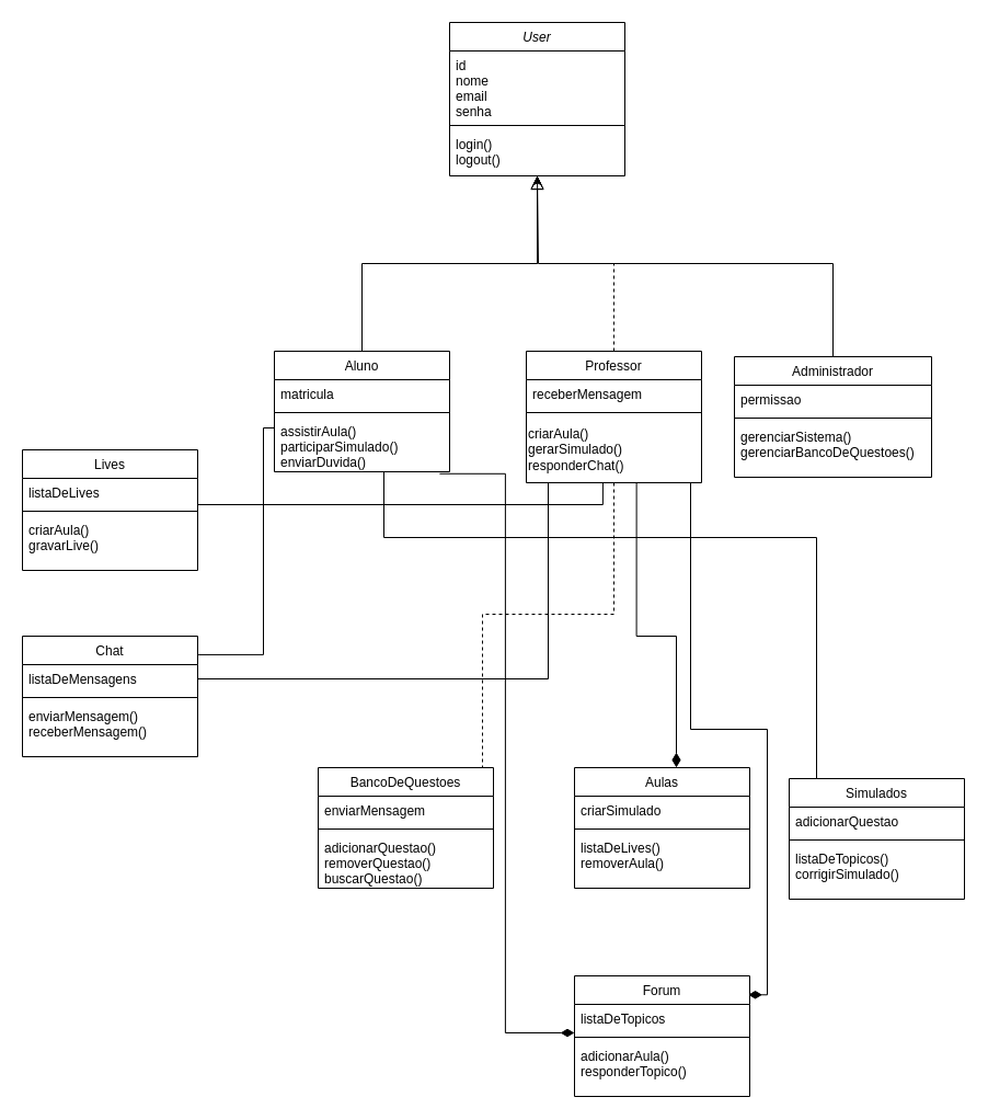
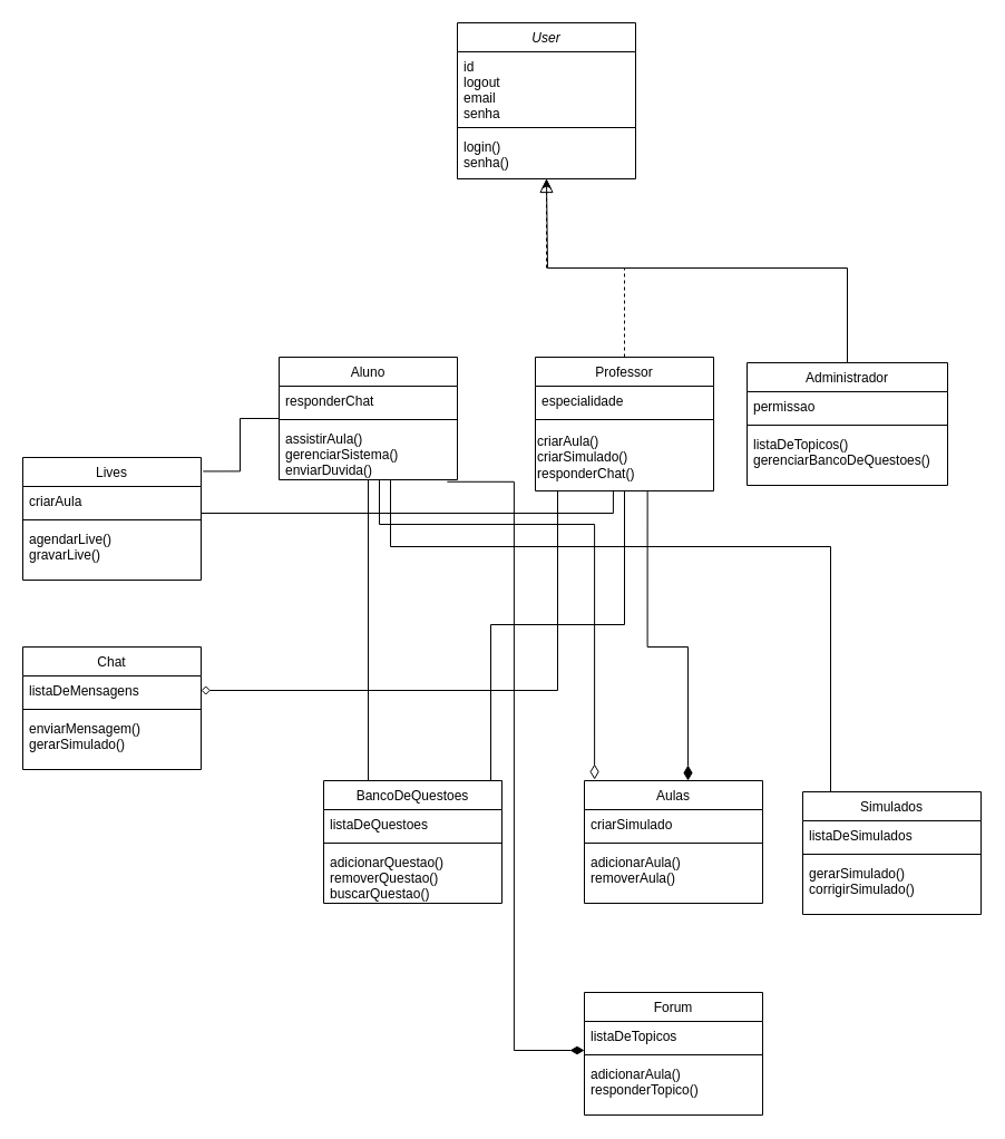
- <mxCell id="3" value="id&#10;nome&#10;email&#10;senha" style="text;align=left;verticalAlign=top;spacingLeft=4;spacingRight=4;overflow=hidden;rotatable=0;points=[[0,0.5],[1,0.5]];portConstraint=eastwest;" parent="2" vertex="1"><mxGeometry y="26" width="160" height="64" as="geometry" /></mxCell>
+ <mxCell id="3" value="id&#10;logout&#10;email&#10;senha" style="text;align=left;verticalAlign=top;spacingLeft=4;spacingRight=4;overflow=hidden;rotatable=0;points=[[0,0.5],[1,0.5]];portConstraint=eastwest;" parent="2" vertex="1"><mxGeometry y="26" width="160" height="64" as="geometry" /></mxCell>
- <mxCell id="5" value="login()&#10;logout()" style="text;align=left;verticalAlign=top;spacingLeft=4;spacingRight=4;overflow=hidden;rotatable=0;points=[[0,0.5],[1,0.5]];portConstraint=eastwest;" parent="2" vertex="1"><mxGeometry y="98" width="160" height="42" as="geometry" /></mxCell>
+ <mxCell id="5" value="login()&#10;senha()" style="text;align=left;verticalAlign=top;spacingLeft=4;spacingRight=4;overflow=hidden;rotatable=0;points=[[0,0.5],[1,0.5]];portConstraint=eastwest;" parent="2" vertex="1"><mxGeometry y="98" width="160" height="42" as="geometry" /></mxCell>
- <mxCell id="11" value="" style="endArrow=block;endSize=10;endFill=0;shadow=0;strokeWidth=1;rounded=0;curved=0;edgeStyle=elbowEdgeStyle;elbow=vertical;" parent="1" source="7" target="2" edge="1"><mxGeometry width="160" relative="1" as="geometry"><mxPoint x="390" y="163" as="sourcePoint" /><mxPoint x="390" y="163" as="targetPoint" /></mxGeometry></mxCell>
- <mxCell id="8" value="matricula" style="text;align=left;verticalAlign=top;spacingLeft=4;spacingRight=4;overflow=hidden;rotatable=0;points=[[0,0.5],[1,0.5]];portConstraint=eastwest;" parent="7" vertex="1"><mxGeometry y="26" width="160" height="26" as="geometry" /></mxCell>
+ <mxCell id="8" value="responderChat" style="text;align=left;verticalAlign=top;spacingLeft=4;spacingRight=4;overflow=hidden;rotatable=0;points=[[0,0.5],[1,0.5]];portConstraint=eastwest;" parent="7" vertex="1"><mxGeometry y="26" width="160" height="26" as="geometry" /></mxCell>
- <mxCell id="14" value="receberMensagem" style="text;align=left;verticalAlign=top;spacingLeft=4;spacingRight=4;overflow=hidden;rotatable=0;points=[[0,0.5],[1,0.5]];portConstraint=eastwest;" parent="13" vertex="1"><mxGeometry y="26" width="160" height="26" as="geometry" /></mxCell>
+ <mxCell id="14" value="especialidade" style="text;align=left;verticalAlign=top;spacingLeft=4;spacingRight=4;overflow=hidden;rotatable=0;points=[[0,0.5],[1,0.5]];portConstraint=eastwest;" parent="13" vertex="1"><mxGeometry y="26" width="160" height="26" as="geometry" /></mxCell>
- <mxCell id="10" value="assistirAula()&#10;participarSimulado()&#10;enviarDuvida()" style="text;align=left;verticalAlign=top;spacingLeft=4;spacingRight=4;overflow=hidden;rotatable=0;points=[[0,0.5],[1,0.5]];portConstraint=eastwest;" parent="7" vertex="1"><mxGeometry y="60" width="160" height="50" as="geometry" /></mxCell>
+ <mxCell id="10" value="assistirAula()&#10;gerenciarSistema()&#10;enviarDuvida()" style="text;align=left;verticalAlign=top;spacingLeft=4;spacingRight=4;overflow=hidden;rotatable=0;points=[[0,0.5],[1,0.5]];portConstraint=eastwest;" parent="7" vertex="1"><mxGeometry y="60" width="160" height="50" as="geometry" /></mxCell>
+ <mxCell id="52" style="edgeStyle=orthogonalEdgeStyle;rounded=0;orthogonalLoop=1;jettySize=auto;html=1;entryX=1.011;entryY=0.113;entryDx=0;entryDy=0;entryPerimeter=0;endArrow=none;endFill=0;" edge="1" parent="1" source="7" target="44"><mxGeometry relative="1" as="geometry" /></mxCell>
- <mxCell id="22" value="gerenciarSistema()&#10;gerenciarBancoDeQuestoes()" style="text;align=left;verticalAlign=top;spacingLeft=4;spacingRight=4;overflow=hidden;rotatable=0;points=[[0,0.5],[1,0.5]];portConstraint=eastwest;" vertex="1" parent="19"><mxGeometry y="60" width="180" height="50" as="geometry" /></mxCell>
+ <mxCell id="22" value="listaDeTopicos()&#10;gerenciarBancoDeQuestoes()" style="text;align=left;verticalAlign=top;spacingLeft=4;spacingRight=4;overflow=hidden;rotatable=0;points=[[0,0.5],[1,0.5]];portConstraint=eastwest;" vertex="1" parent="19"><mxGeometry y="60" width="180" height="50" as="geometry" /></mxCell>
- <mxCell id="16" value="&lt;span style=&quot;background-color: initial;&quot;&gt;criarAula()&lt;/span&gt;&lt;br&gt;&lt;span style=&quot;background-color: initial;&quot;&gt;gerarSimulado()&lt;/span&gt;&lt;br&gt;&lt;span style=&quot;background-color: initial;&quot;&gt;responderChat()&lt;/span&gt;" style="text;html=1;align=left;verticalAlign=middle;resizable=0;points=[];autosize=1;strokeColor=none;fillColor=none;" vertex="1" parent="13"><mxGeometry y="60" width="160" height="60" as="geometry" /></mxCell>
+ <mxCell id="16" value="&lt;span style=&quot;background-color: initial;&quot;&gt;criarAula()&lt;/span&gt;&lt;br&gt;&lt;span style=&quot;background-color: initial;&quot;&gt;criarSimulado()&lt;/span&gt;&lt;br&gt;&lt;span style=&quot;background-color: initial;&quot;&gt;responderChat()&lt;/span&gt;" style="text;html=1;align=left;verticalAlign=middle;resizable=0;points=[];autosize=1;strokeColor=none;fillColor=none;" vertex="1" parent="13"><mxGeometry y="60" width="160" height="60" as="geometry" /></mxCell>
- <mxCell id="45" value="listaDeLives" style="text;align=left;verticalAlign=top;spacingLeft=4;spacingRight=4;overflow=hidden;rotatable=0;points=[[0,0.5],[1,0.5]];portConstraint=eastwest;" vertex="1" parent="44"><mxGeometry y="26" width="160" height="26" as="geometry" /></mxCell>
+ <mxCell id="45" value="criarAula" style="text;align=left;verticalAlign=top;spacingLeft=4;spacingRight=4;overflow=hidden;rotatable=0;points=[[0,0.5],[1,0.5]];portConstraint=eastwest;" vertex="1" parent="44"><mxGeometry y="26" width="160" height="26" as="geometry" /></mxCell>
+ <mxCell id="49" style="edgeStyle=orthogonalEdgeStyle;rounded=0;orthogonalLoop=1;jettySize=auto;html=1;entryX=0.057;entryY=-0.009;entryDx=0;entryDy=0;entryPerimeter=0;endArrow=diamondThin;endFill=0;endSize=11;" edge="1" parent="1" source="7" target="27"><mxGeometry relative="1" as="geometry"><Array as="points"><mxPoint x="340" y="470" /><mxPoint x="533" y="470" /></Array></mxGeometry></mxCell>
- <mxCell id="47" value="criarAula()&#10;gravarLive()" style="text;align=left;verticalAlign=top;spacingLeft=4;spacingRight=4;overflow=hidden;rotatable=0;points=[[0,0.5],[1,0.5]];portConstraint=eastwest;" vertex="1" parent="44"><mxGeometry y="60" width="160" height="50" as="geometry" /></mxCell>
+ <mxCell id="47" value="agendarLive()&#10;gravarLive()" style="text;align=left;verticalAlign=top;spacingLeft=4;spacingRight=4;overflow=hidden;rotatable=0;points=[[0,0.5],[1,0.5]];portConstraint=eastwest;" vertex="1" parent="44"><mxGeometry y="60" width="160" height="50" as="geometry" /></mxCell>
- <mxCell id="53" style="edgeStyle=orthogonalEdgeStyle;rounded=0;orthogonalLoop=1;jettySize=auto;html=1;entryX=1.004;entryY=0.154;entryDx=0;entryDy=0;entryPerimeter=0;endArrow=none;endFill=0;" edge="1" parent="1" source="7" target="35"><mxGeometry relative="1" as="geometry"><Array as="points"><mxPoint x="240" y="390" /><mxPoint x="240" y="597" /></Array></mxGeometry></mxCell>
- <mxCell id="12" style="edgeStyle=orthogonalEdgeStyle;rounded=0;orthogonalLoop=1;jettySize=auto;html=1;entryX=1;entryY=0;entryDx=0;entryDy=0;endArrow=none;endFill=0;dashed=1;" edge="1" parent="1" source="13" target="23"><mxGeometry relative="1" as="geometry"><mxPoint x="620" y="680" as="targetPoint" /><Array as="points"><mxPoint x="560" y="560" /><mxPoint x="440" y="560" /><mxPoint x="440" y="700" /></Array></mxGeometry></mxCell>
+ <mxCell id="12" style="edgeStyle=orthogonalEdgeStyle;rounded=0;orthogonalLoop=1;jettySize=auto;html=1;entryX=1;entryY=0;entryDx=0;entryDy=0;endArrow=none;endFill=0;" edge="1" parent="1" source="13" target="23"><mxGeometry relative="1" as="geometry"><mxPoint x="620" y="680" as="targetPoint" /><Array as="points"><mxPoint x="560" y="560" /><mxPoint x="440" y="560" /><mxPoint x="440" y="700" /></Array></mxGeometry></mxCell>
+ <mxCell id="6" style="edgeStyle=orthogonalEdgeStyle;rounded=0;orthogonalLoop=1;jettySize=auto;html=1;entryX=0.25;entryY=0;entryDx=0;entryDy=0;endArrow=none;endFill=0;" edge="1" parent="1" source="7" target="23"><mxGeometry relative="1" as="geometry" /></mxCell>
- <mxCell id="54" style="edgeStyle=orthogonalEdgeStyle;rounded=0;orthogonalLoop=1;jettySize=auto;html=1;endArrow=none;endFill=0;" edge="1" parent="1" source="13" target="36"><mxGeometry relative="1" as="geometry"><mxPoint x="200" y="610" as="targetPoint" /><Array as="points"><mxPoint x="500" y="619" /></Array></mxGeometry></mxCell>
+ <mxCell id="54" style="edgeStyle=orthogonalEdgeStyle;rounded=0;orthogonalLoop=1;jettySize=auto;html=1;endArrow=diamond;endFill=0;" edge="1" parent="1" source="13" target="36"><mxGeometry relative="1" as="geometry"><mxPoint x="200" y="610" as="targetPoint" /><Array as="points"><mxPoint x="500" y="619" /></Array></mxGeometry></mxCell>
- <mxCell id="38" value="enviarMensagem()&#10;receberMensagem()" style="text;align=left;verticalAlign=top;spacingLeft=4;spacingRight=4;overflow=hidden;rotatable=0;points=[[0,0.5],[1,0.5]];portConstraint=eastwest;" vertex="1" parent="35"><mxGeometry y="60" width="160" height="50" as="geometry" /></mxCell>
+ <mxCell id="38" value="enviarMensagem()&#10;gerarSimulado()" style="text;align=left;verticalAlign=top;spacingLeft=4;spacingRight=4;overflow=hidden;rotatable=0;points=[[0,0.5],[1,0.5]];portConstraint=eastwest;" vertex="1" parent="35"><mxGeometry y="60" width="160" height="50" as="geometry" /></mxCell>
- <mxCell id="51" style="edgeStyle=orthogonalEdgeStyle;rounded=0;orthogonalLoop=1;jettySize=auto;html=1;entryX=0.991;entryY=0.157;entryDx=0;entryDy=0;entryPerimeter=0;endArrow=diamondThin;endFill=1;strokeWidth=1;endSize=10;" edge="1" parent="1" source="13" target="39"><mxGeometry relative="1" as="geometry"><Array as="points"><mxPoint x="630" y="665" /><mxPoint x="700" y="665" /><mxPoint x="700" y="907" /></Array></mxGeometry></mxCell>
- <mxCell id="24" value="enviarMensagem" style="text;align=left;verticalAlign=top;spacingLeft=4;spacingRight=4;overflow=hidden;rotatable=0;points=[[0,0.5],[1,0.5]];portConstraint=eastwest;" vertex="1" parent="23"><mxGeometry y="26" width="160" height="26" as="geometry" /></mxCell>
+ <mxCell id="24" value="listaDeQuestoes" style="text;align=left;verticalAlign=top;spacingLeft=4;spacingRight=4;overflow=hidden;rotatable=0;points=[[0,0.5],[1,0.5]];portConstraint=eastwest;" vertex="1" parent="23"><mxGeometry y="26" width="160" height="26" as="geometry" /></mxCell>
- <mxCell id="32" value="adicionarQuestao" style="text;align=left;verticalAlign=top;spacingLeft=4;spacingRight=4;overflow=hidden;rotatable=0;points=[[0,0.5],[1,0.5]];portConstraint=eastwest;" vertex="1" parent="31"><mxGeometry y="26" width="160" height="26" as="geometry" /></mxCell>
+ <mxCell id="32" value="listaDeSimulados" style="text;align=left;verticalAlign=top;spacingLeft=4;spacingRight=4;overflow=hidden;rotatable=0;points=[[0,0.5],[1,0.5]];portConstraint=eastwest;" vertex="1" parent="31"><mxGeometry y="26" width="160" height="26" as="geometry" /></mxCell>
- <mxCell id="30" value="listaDeLives()&#10;removerAula()" style="text;align=left;verticalAlign=top;spacingLeft=4;spacingRight=4;overflow=hidden;rotatable=0;points=[[0,0.5],[1,0.5]];portConstraint=eastwest;" vertex="1" parent="27"><mxGeometry y="60" width="160" height="50" as="geometry" /></mxCell>
+ <mxCell id="30" value="adicionarAula()&#10;removerAula()" style="text;align=left;verticalAlign=top;spacingLeft=4;spacingRight=4;overflow=hidden;rotatable=0;points=[[0,0.5],[1,0.5]];portConstraint=eastwest;" vertex="1" parent="27"><mxGeometry y="60" width="160" height="50" as="geometry" /></mxCell>
- <mxCell id="34" value="listaDeTopicos()&#10;corrigirSimulado()" style="text;align=left;verticalAlign=top;spacingLeft=4;spacingRight=4;overflow=hidden;rotatable=0;points=[[0,0.5],[1,0.5]];portConstraint=eastwest;" vertex="1" parent="31"><mxGeometry y="60" width="160" height="50" as="geometry" /></mxCell>
+ <mxCell id="34" value="gerarSimulado()&#10;corrigirSimulado()" style="text;align=left;verticalAlign=top;spacingLeft=4;spacingRight=4;overflow=hidden;rotatable=0;points=[[0,0.5],[1,0.5]];portConstraint=eastwest;" vertex="1" parent="31"><mxGeometry y="60" width="160" height="50" as="geometry" /></mxCell>
